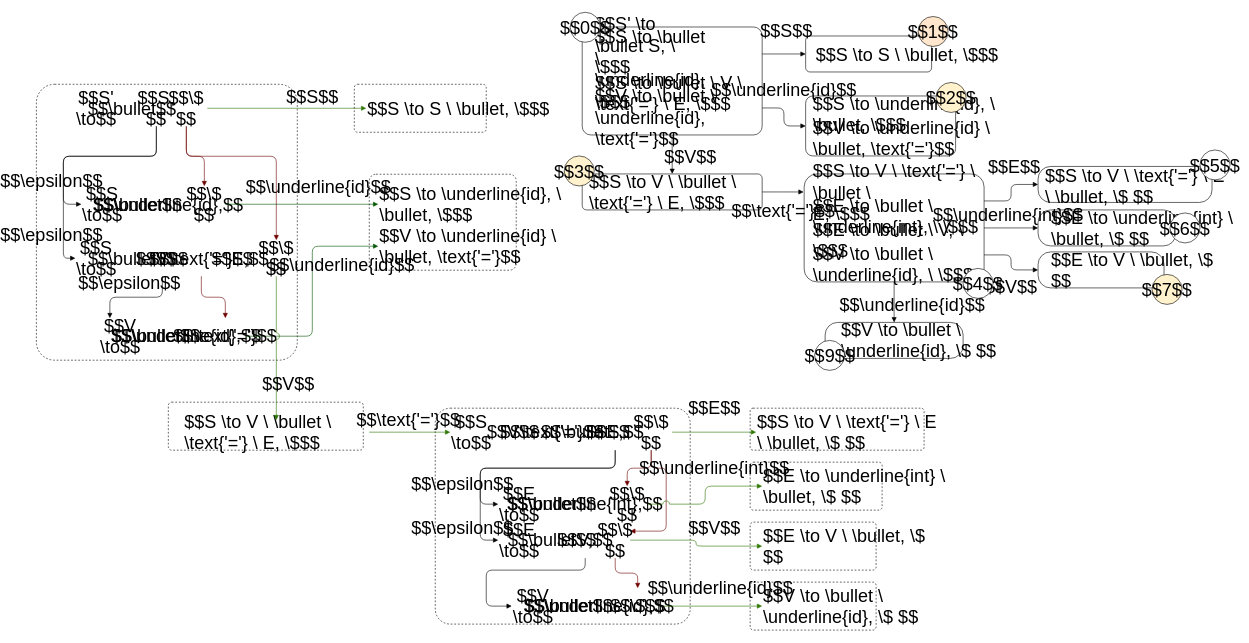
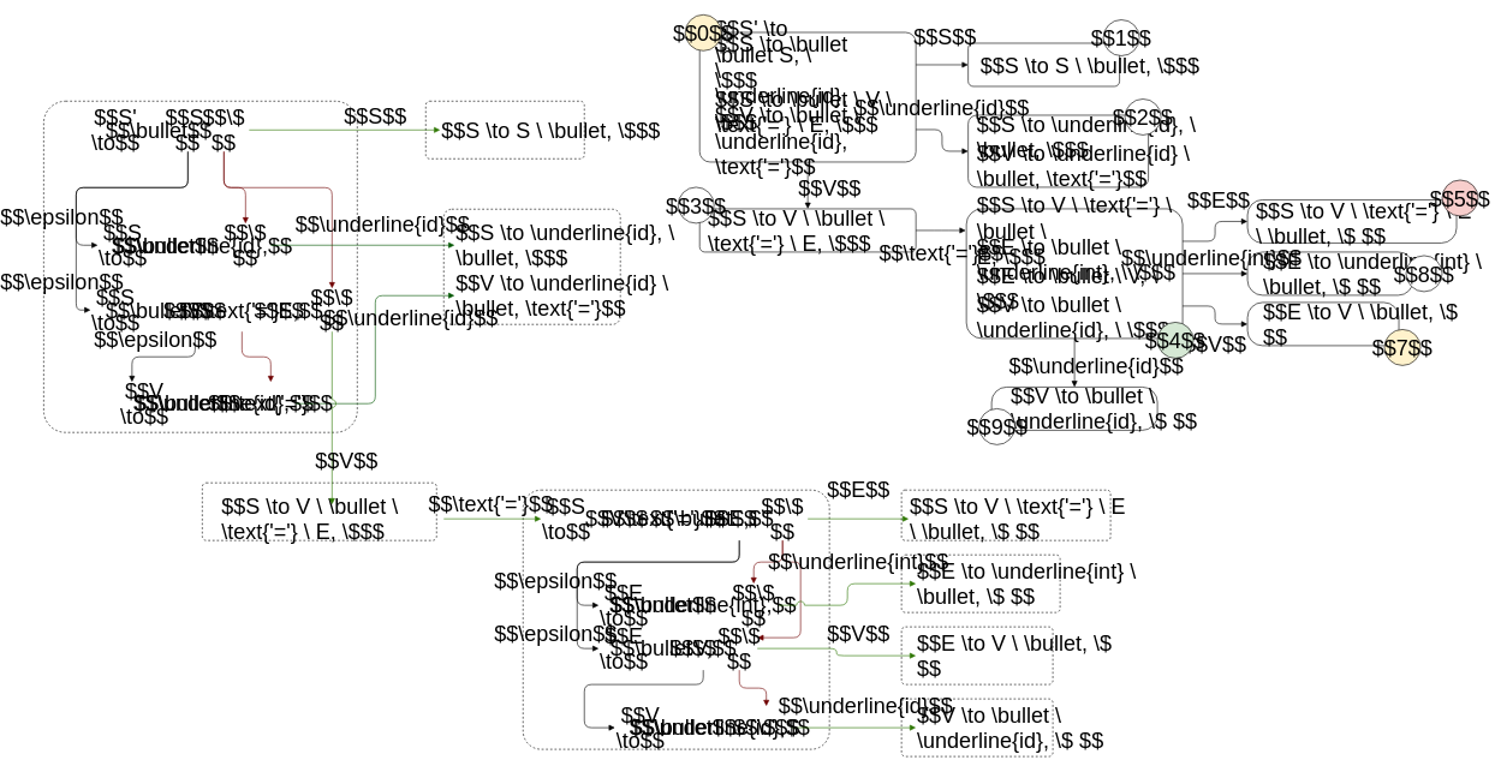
- <mxCell id="109" value="$$0$$" style="ellipse;whiteSpace=wrap;html=1;aspect=fixed;fontSize=30;align=center;" vertex="1" parent="1"><mxGeometry x="910" width="50" height="50" as="geometry" y="20" /></mxCell>
+ <mxCell id="109" value="$$0$$" style="ellipse;whiteSpace=wrap;html=1;aspect=fixed;fontSize=30;align=center;fillColor=#fff2cc;" vertex="1" parent="1"><mxGeometry x="910" width="50" height="50" as="geometry" y="20" /></mxCell>
- <mxCell id="111" value="$$1$$" style="ellipse;whiteSpace=wrap;html=1;aspect=fixed;fontSize=30;align=center;fillColor=#ffe6cc;" vertex="1" parent="1"><mxGeometry x="1490" y="27" width="50" height="50" as="geometry" /></mxCell>
+ <mxCell id="111" value="$$1$$" style="ellipse;whiteSpace=wrap;html=1;aspect=fixed;fontSize=30;align=center;" vertex="1" parent="1"><mxGeometry x="1490" y="27" width="50" height="50" as="geometry" /></mxCell>
- <mxCell id="112" value="$$2$$" style="ellipse;whiteSpace=wrap;html=1;aspect=fixed;fontSize=30;align=center;fillColor=#fff2cc;" vertex="1" parent="1"><mxGeometry x="1520" y="137" width="50" height="50" as="geometry" /></mxCell>
+ <mxCell id="112" value="$$2$$" style="ellipse;whiteSpace=wrap;html=1;aspect=fixed;fontSize=30;align=center;" vertex="1" parent="1"><mxGeometry x="1520" y="137" width="50" height="50" as="geometry" /></mxCell>
- <mxCell id="115" value="$$5$$" style="ellipse;whiteSpace=wrap;html=1;aspect=fixed;fontSize=30;align=center;" vertex="1" parent="1"><mxGeometry x="1960" y="249.5" width="50" height="50" as="geometry" /></mxCell>
+ <mxCell id="115" value="$$5$$" style="ellipse;whiteSpace=wrap;html=1;aspect=fixed;fontSize=30;align=center;fillColor=#f8cecc;" vertex="1" parent="1"><mxGeometry x="1960" y="249.5" width="50" height="50" as="geometry" /></mxCell>
- <mxCell id="110" value="$$3$$" style="ellipse;whiteSpace=wrap;html=1;aspect=fixed;fontSize=30;align=center;fillColor=#fff2cc;" vertex="1" parent="1"><mxGeometry x="900" y="259.5" width="50" height="50" as="geometry" /></mxCell>
+ <mxCell id="110" value="$$3$$" style="ellipse;whiteSpace=wrap;html=1;aspect=fixed;fontSize=30;align=center;" vertex="1" parent="1"><mxGeometry x="900" y="259.5" width="50" height="50" as="geometry" /></mxCell>
- <mxCell id="116" value="$$6$$" style="ellipse;whiteSpace=wrap;html=1;aspect=fixed;fontSize=30;align=center;" vertex="1" parent="1"><mxGeometry x="1910" y="354.5" width="50" height="50" as="geometry" /></mxCell>
+ <mxCell id="116" value="$$8$$" style="ellipse;whiteSpace=wrap;html=1;aspect=fixed;fontSize=30;align=center;" vertex="1" parent="1"><mxGeometry x="1910" y="354.5" width="50" height="50" as="geometry" /></mxCell>
- <mxCell id="113" value="$$4$$" style="ellipse;whiteSpace=wrap;html=1;aspect=fixed;fontSize=30;align=center;" vertex="1" parent="1"><mxGeometry x="1565" y="447" width="50" height="50" as="geometry" /></mxCell>
+ <mxCell id="113" value="$$4$$" style="ellipse;whiteSpace=wrap;html=1;aspect=fixed;fontSize=30;align=center;fillColor=#d5e8d4;" vertex="1" parent="1"><mxGeometry x="1565" y="447" width="50" height="50" as="geometry" /></mxCell>
